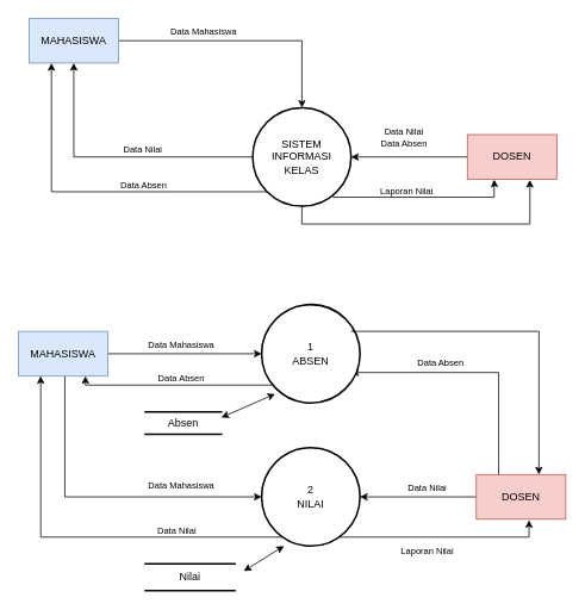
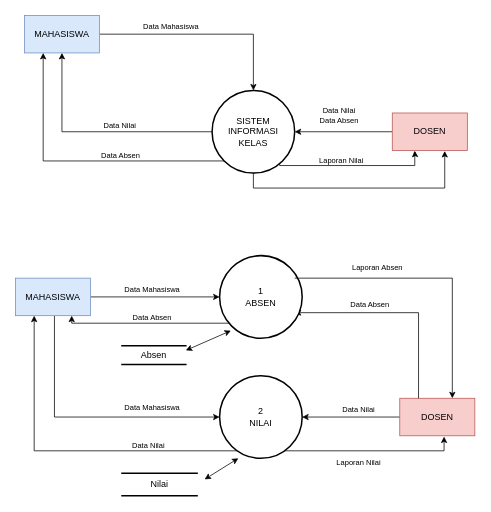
+ <mxCell id="33" value="&lt;font style=&quot;font-size: 10px;&quot;&gt;Laporan Absen&lt;/font&gt;" style="text;html=1;align=center;verticalAlign=middle;resizable=0;points=[];autosize=1;strokeColor=none;fillColor=none;" vertex="1" parent="1"><mxGeometry x="457" y="340" width="90" height="30" as="geometry" /></mxCell>
